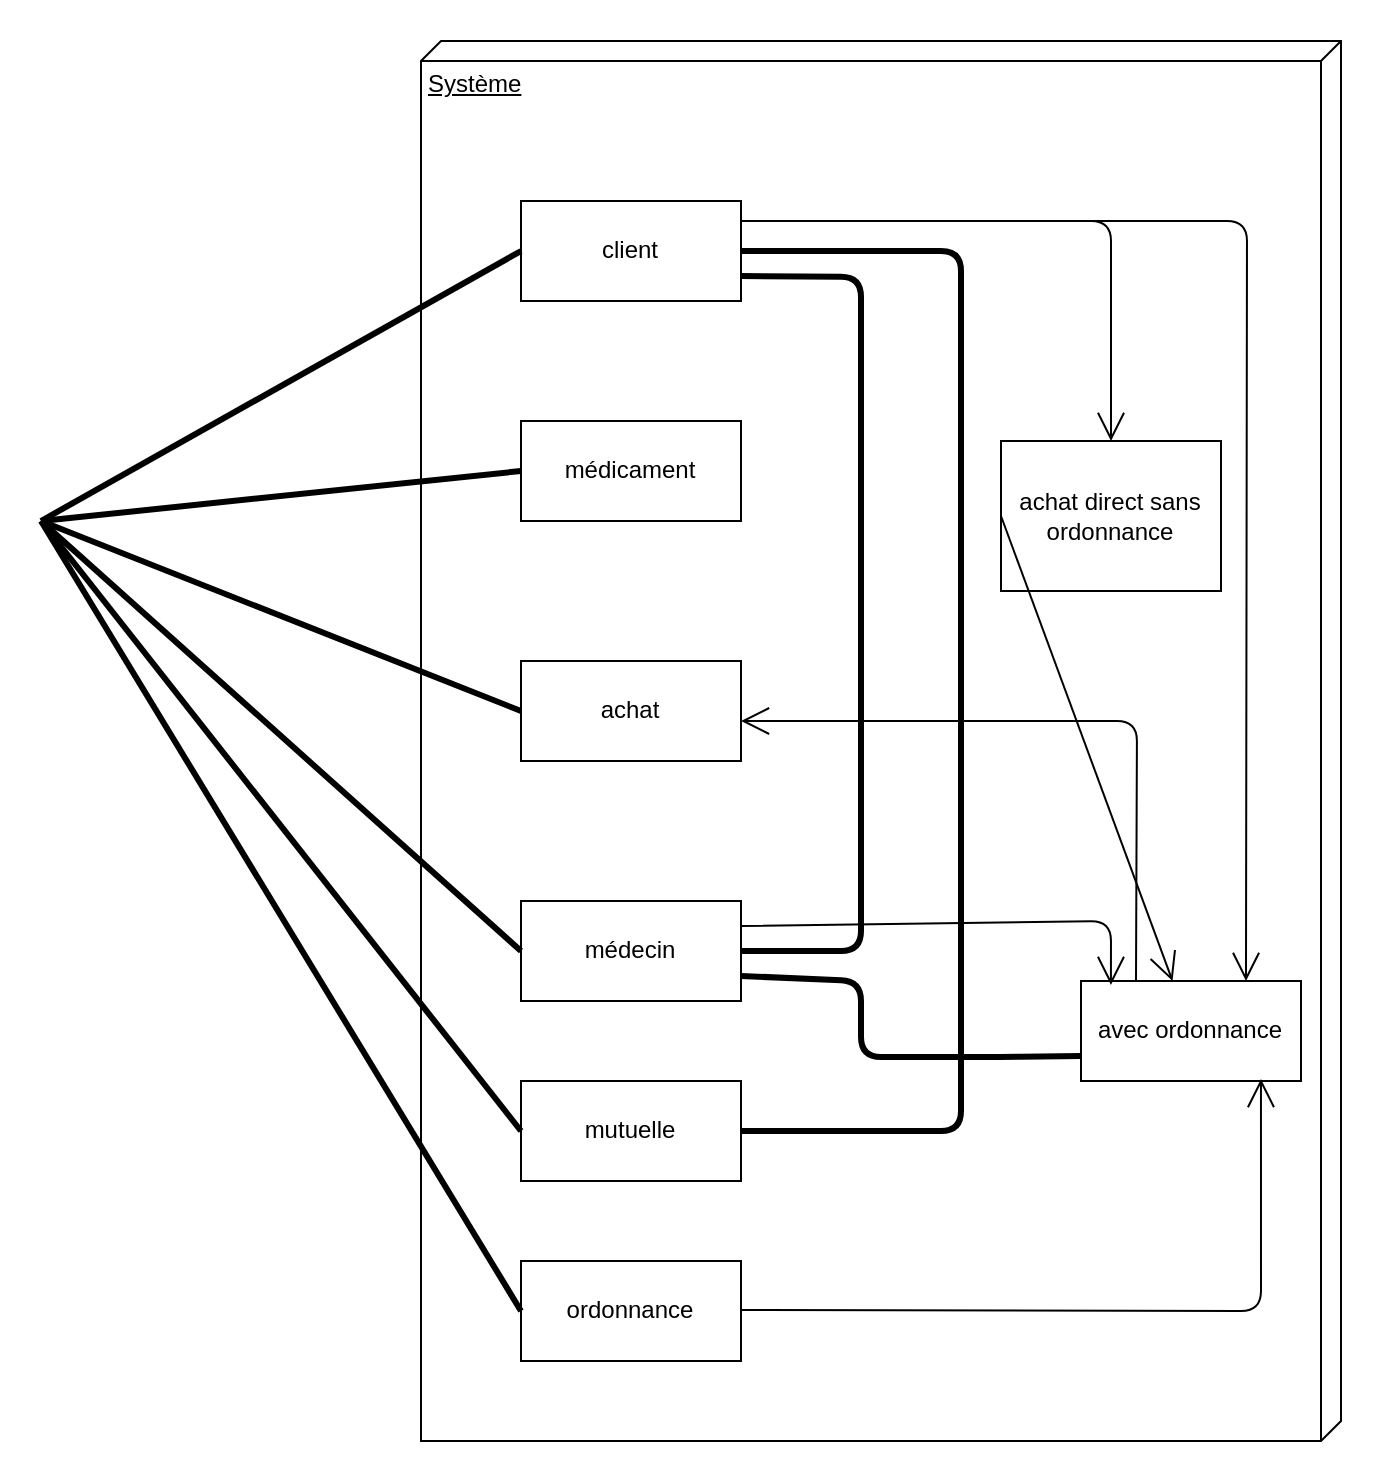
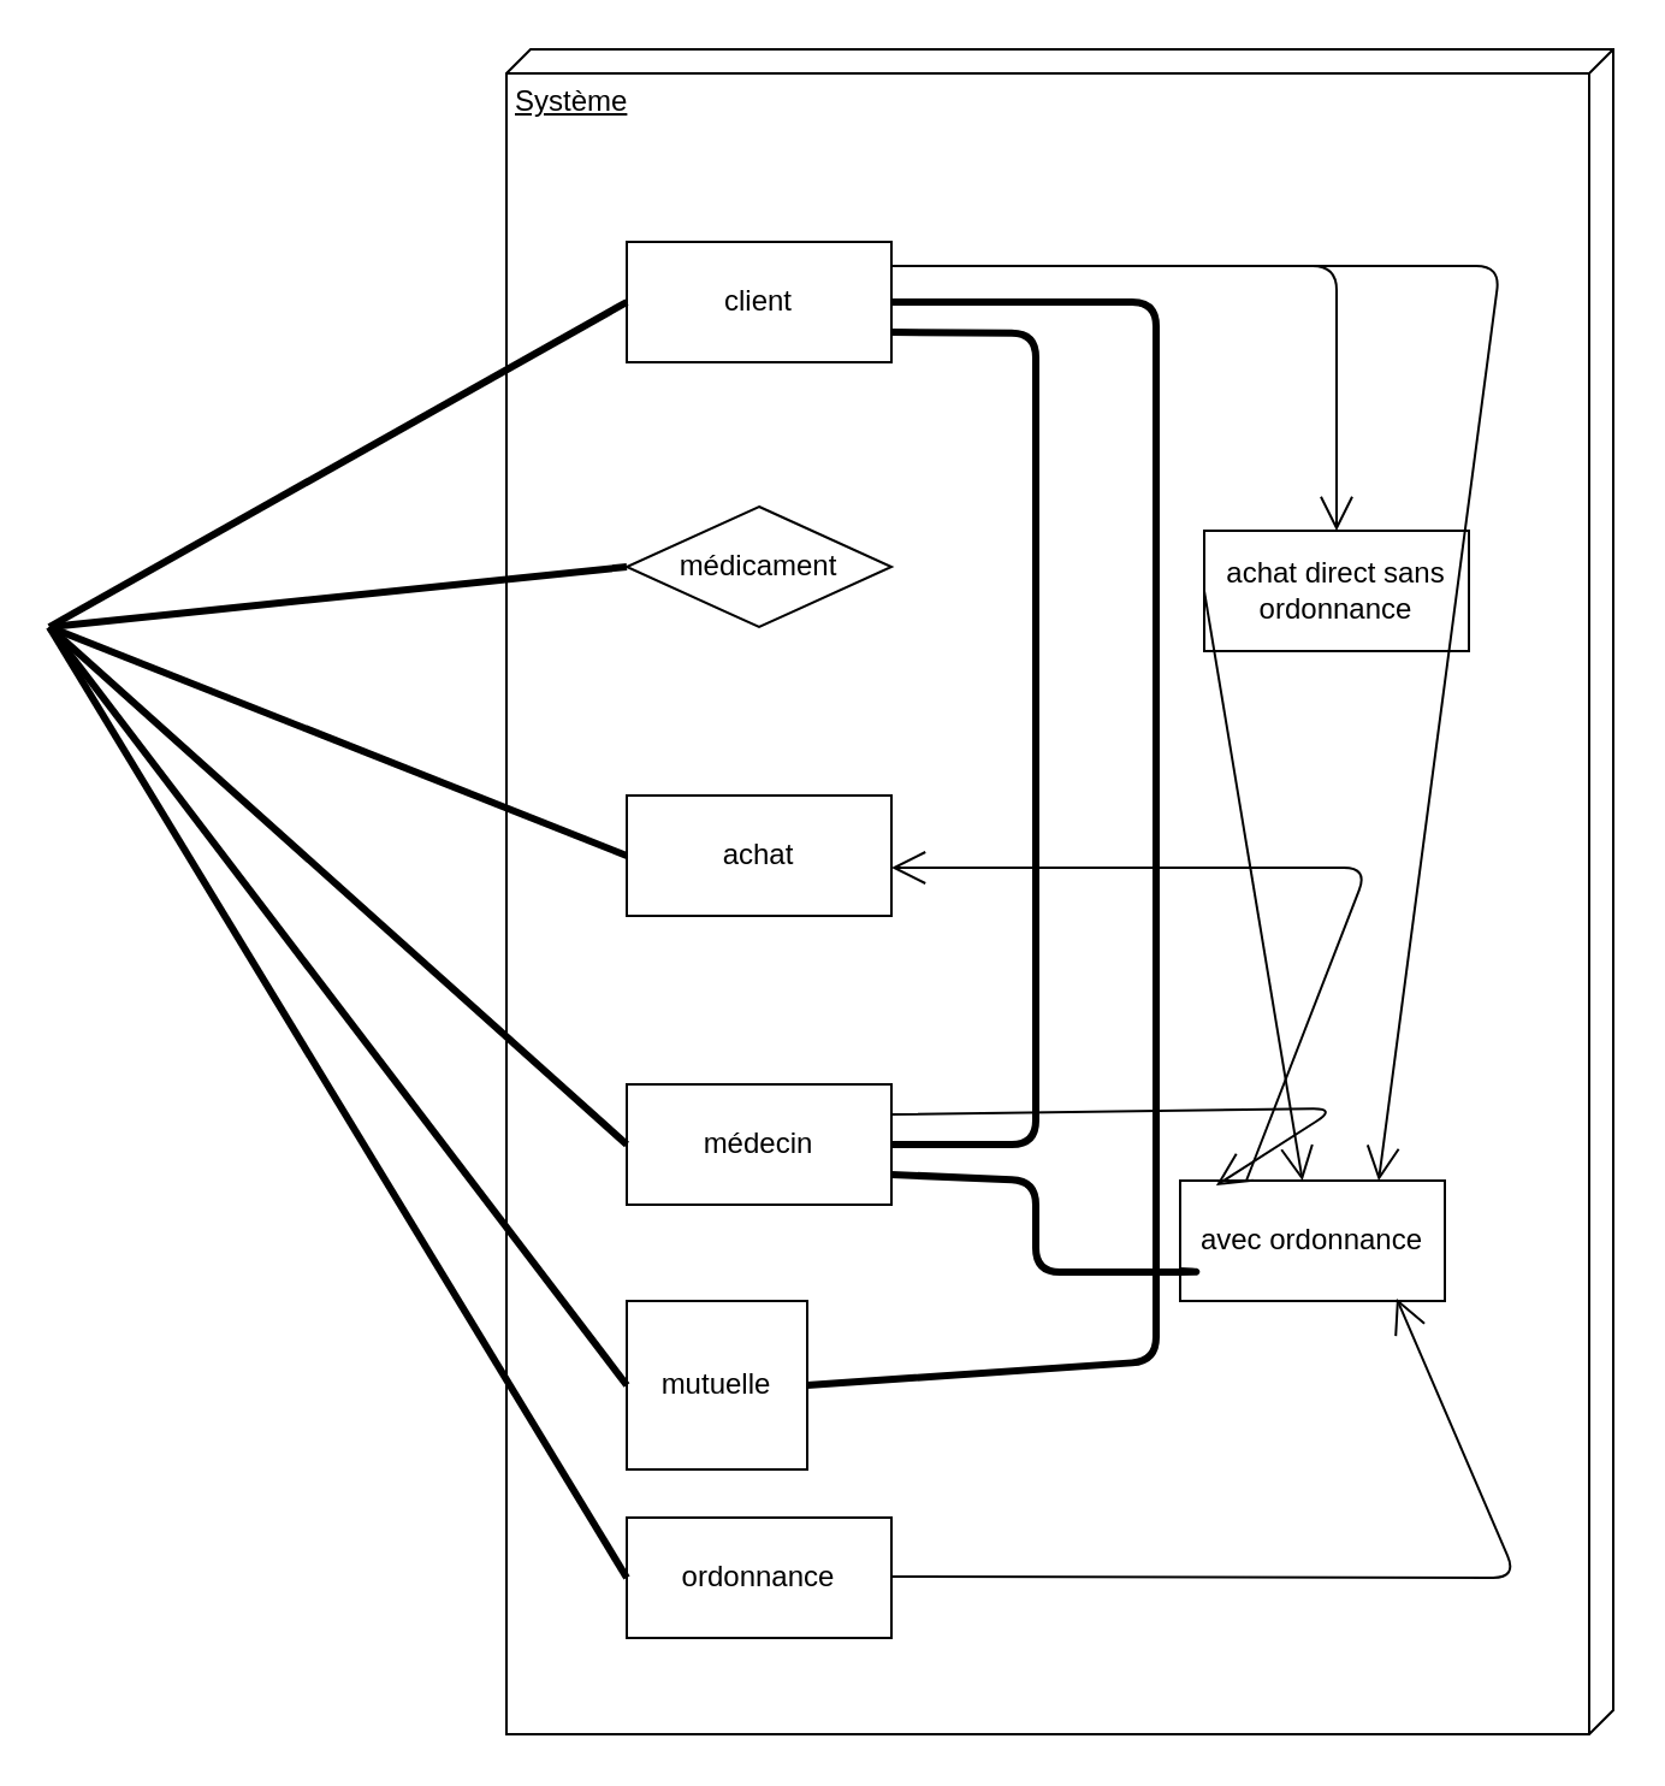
- <mxCell id="4" value="médicament" style="html=1;whiteSpace=wrap;" parent="1" vertex="1"><mxGeometry x="260" y="210" width="110" height="50" as="geometry" /></mxCell>
+ <mxCell id="4" value="médicament" style="rhombus;html=1;whiteSpace=wrap;" parent="1" vertex="1"><mxGeometry x="260" y="210" width="110" height="50" as="geometry" /></mxCell>
- <mxCell id="12" value="achat direct sans ordonnance" style="html=1;whiteSpace=wrap;" parent="1" vertex="1"><mxGeometry x="500" y="220" width="110" height="75" as="geometry" /></mxCell>
+ <mxCell id="12" value="achat direct sans ordonnance" style="html=1;whiteSpace=wrap;" parent="1" vertex="1"><mxGeometry x="500" y="220" width="110" height="50" as="geometry" /></mxCell>
- <mxCell id="11" value="avec ordonnance" style="html=1;whiteSpace=wrap;" parent="1" vertex="1"><mxGeometry x="540" y="490" width="110" height="50" as="geometry" /></mxCell>
+ <mxCell id="11" value="avec ordonnance" style="html=1;whiteSpace=wrap;" parent="1" vertex="1"><mxGeometry x="490" y="490" width="110" height="50" as="geometry" /></mxCell>
- <mxCell id="15" value="mutuelle" style="html=1;whiteSpace=wrap;" parent="1" vertex="1"><mxGeometry x="260" y="540" width="110" height="50" as="geometry" /></mxCell>
+ <mxCell id="15" value="mutuelle" style="html=1;whiteSpace=wrap;" parent="1" vertex="1"><mxGeometry x="260" y="540" width="75" height="70" as="geometry" /></mxCell>
